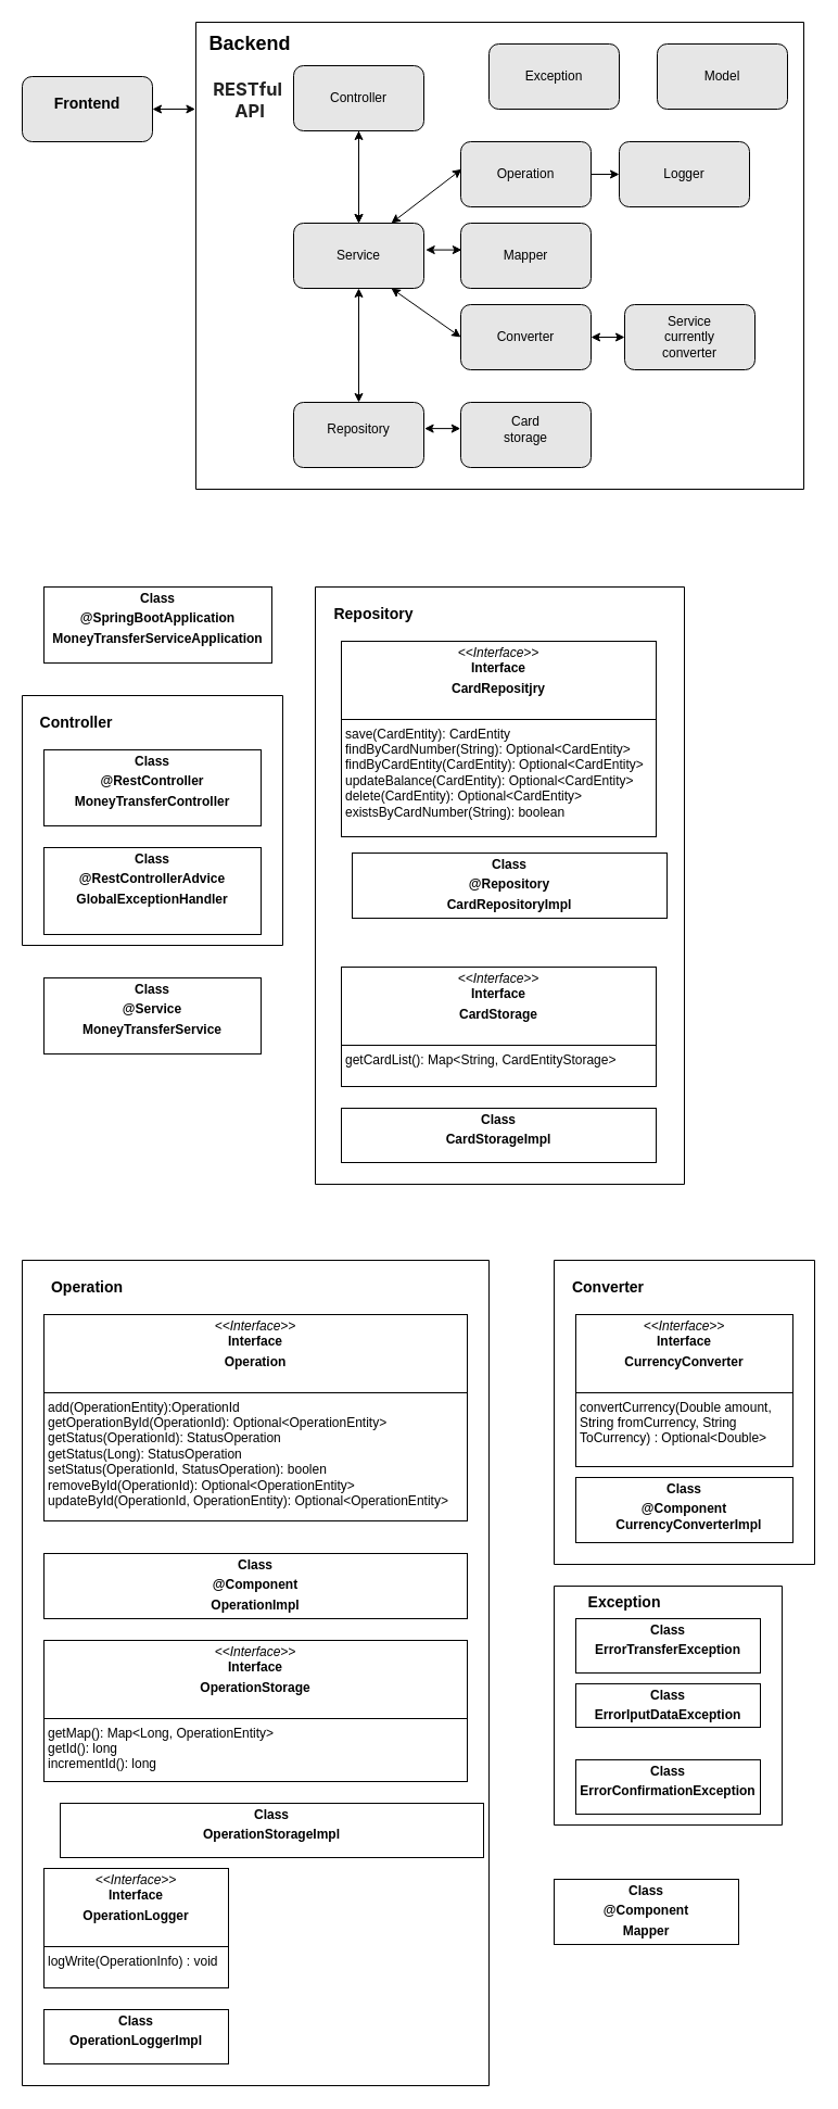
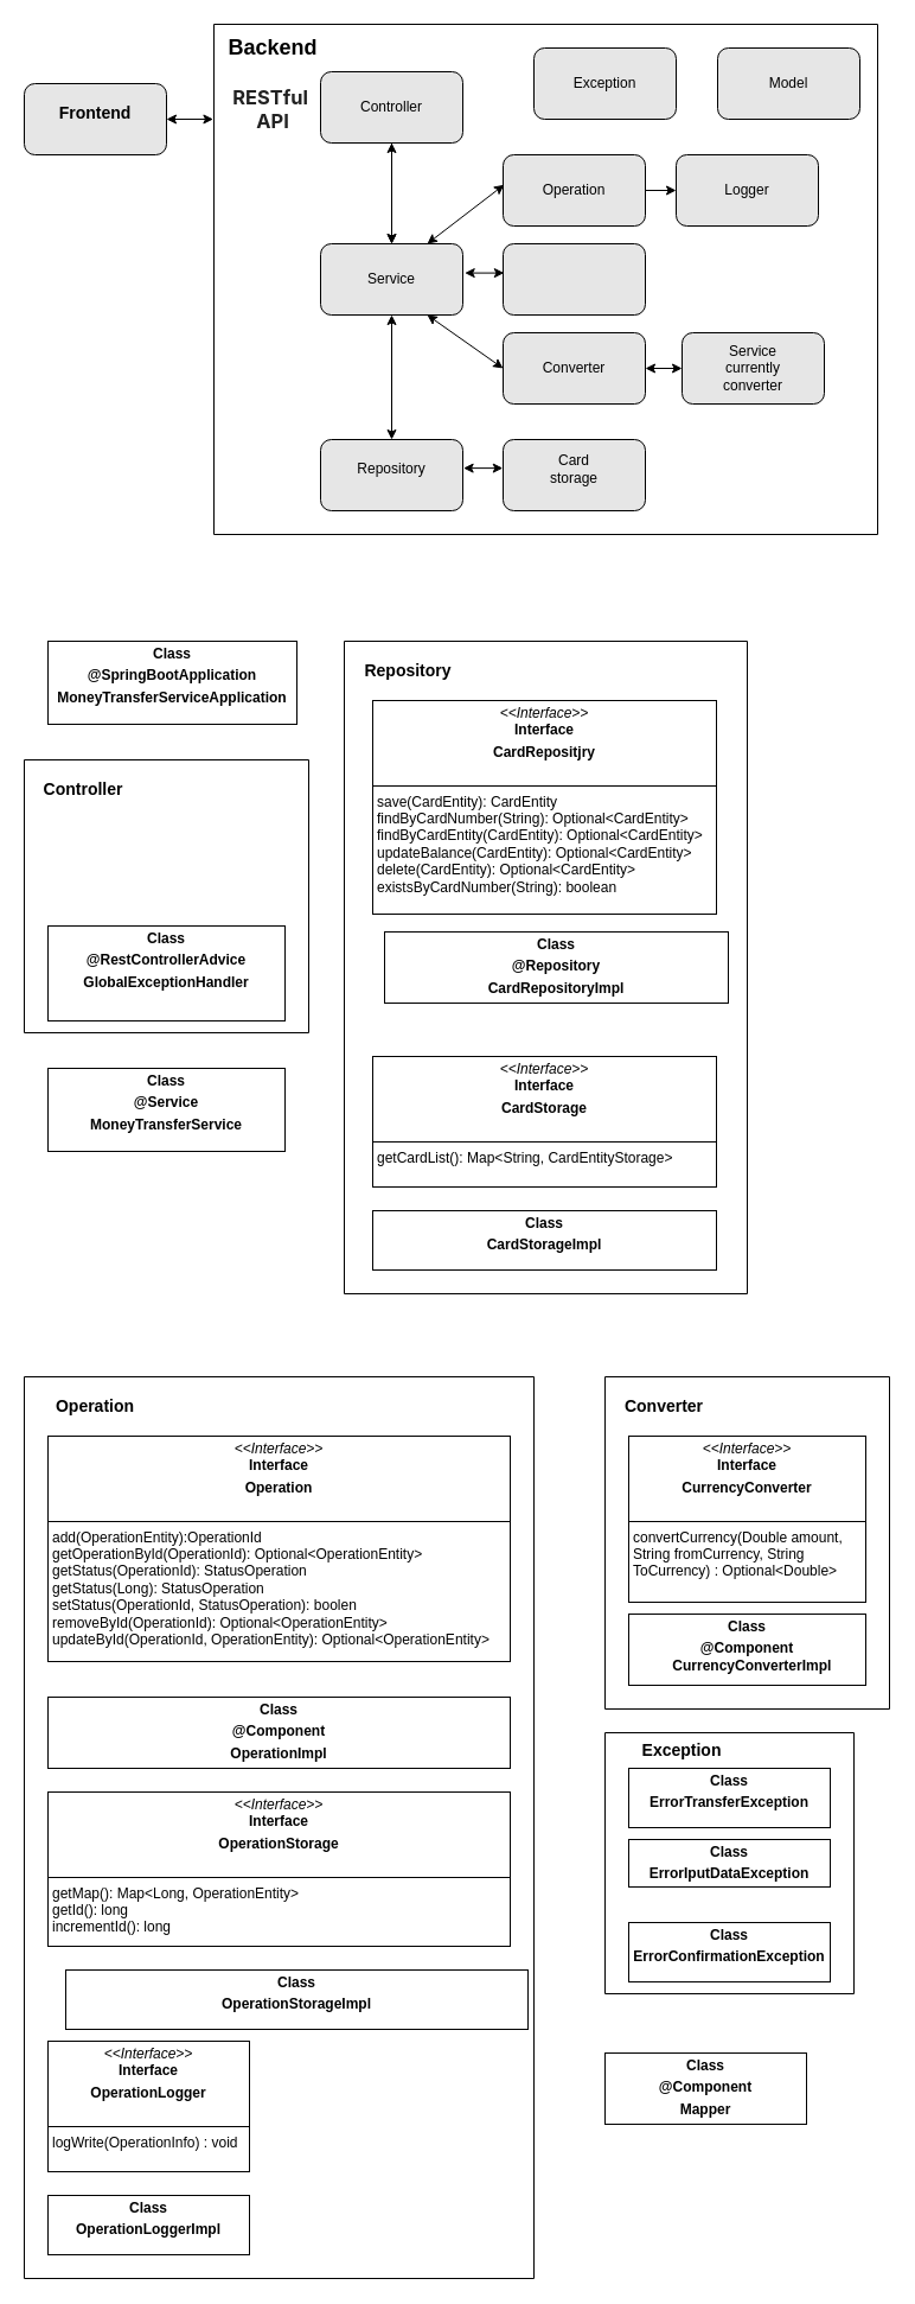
- <mxCell id="21" value="Mapper" style="text;html=1;align=center;verticalAlign=middle;whiteSpace=wrap;rounded=0;" parent="4" vertex="1"><mxGeometry x="274" y="200" width="60" height="30" as="geometry" /></mxCell>
- <mxCell id="40" value="&lt;p style=&quot;margin:0px;margin-top:4px;text-align:center;&quot;&gt;&lt;b&gt;Class&lt;/b&gt;&lt;/p&gt;&lt;p style=&quot;margin:0px;margin-top:4px;text-align:center;&quot;&gt;&lt;b&gt;@RestController&lt;/b&gt;&lt;/p&gt;&lt;p style=&quot;margin:0px;margin-top:4px;text-align:center;&quot;&gt;&lt;b&gt;MoneyTransferController&lt;/b&gt;&lt;/p&gt;&lt;p style=&quot;margin:0px;margin-left:4px;&quot;&gt;&lt;br&gt;&lt;/p&gt;" style="verticalAlign=top;align=left;overflow=fill;html=1;whiteSpace=wrap;" vertex="1" parent="1"><mxGeometry x="40" y="690" width="200" height="70" as="geometry" /></mxCell>
